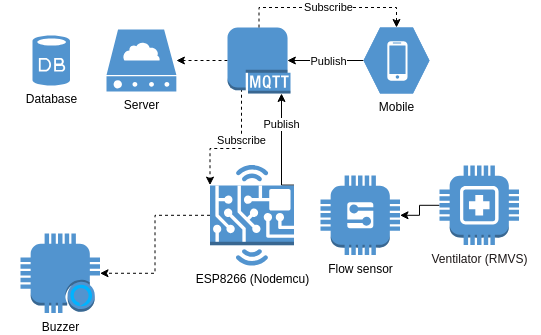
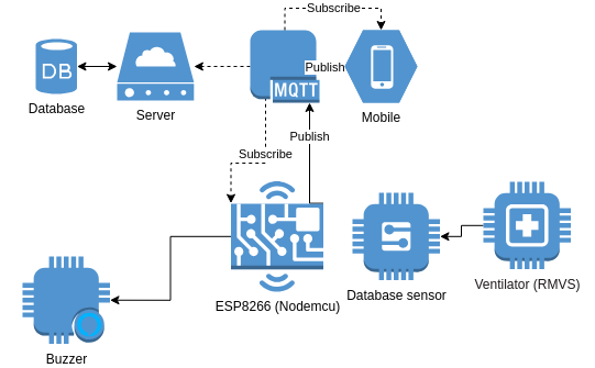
+ <mxCell id="12" style="edgeStyle=orthogonalEdgeStyle;rounded=0;orthogonalLoop=1;jettySize=auto;html=1;entryX=1;entryY=0.5;entryDx=0;entryDy=0;entryPerimeter=0;startArrow=classic;startFill=1;" parent="1" source="13" target="14" edge="1"><mxGeometry relative="1" as="geometry" /></mxCell>
- <mxCell id="17" value="Mobile" style="verticalLabelPosition=bottom;html=1;strokeColor=#ffffff;verticalAlign=top;align=center;points=[[0,0.5,0],[0.125,0.25,0],[0.25,0,0],[0.5,0,0],[0.75,0,0],[0.875,0.25,0],[1,0.5,0],[0.875,0.75,0],[0.75,1,0],[0.5,1,0],[0.125,0.75,0]];pointerEvents=1;shape=mxgraph.cisco_safe.compositeIcon;bgIcon=mxgraph.cisco_safe.design.blank_device;resIcon=mxgraph.cisco_safe.design.mobile_device;fillColor=#5294CF;" vertex="1" parent="1"><mxGeometry x="363" y="20" width="66" height="66" as="geometry" /></mxCell>
+ <mxCell id="17" value="Mobile" style="verticalLabelPosition=bottom;html=1;strokeColor=#ffffff;verticalAlign=top;align=center;points=[[0,0.5,0],[0.125,0.25,0],[0.25,0,0],[0.5,0,0],[0.75,0,0],[0.875,0.25,0],[1,0.5,0],[0.875,0.75,0],[0.75,1,0],[0.5,1,0],[0.125,0.75,0]];pointerEvents=1;shape=mxgraph.cisco_safe.compositeIcon;bgIcon=mxgraph.cisco_safe.design.blank_device;resIcon=mxgraph.cisco_safe.design.mobile_device;fillColor=#5294CF;" vertex="1" parent="1"><mxGeometry x="313" y="20" width="66" height="66" as="geometry" /></mxCell>
- <mxCell id="6" style="edgeStyle=orthogonalEdgeStyle;rounded=0;orthogonalLoop=1;jettySize=auto;html=1;entryX=1;entryY=0.5;entryDx=0;entryDy=0;entryPerimeter=0;dashed=1;" parent="1" source="7" target="9" edge="1"><mxGeometry relative="1" as="geometry" /></mxCell>
+ <mxCell id="6" style="edgeStyle=orthogonalEdgeStyle;rounded=0;orthogonalLoop=1;jettySize=auto;html=1;entryX=1;entryY=0.5;entryDx=0;entryDy=0;entryPerimeter=0;dashed=0;" parent="1" source="7" target="9" edge="1"><mxGeometry relative="1" as="geometry" /></mxCell>
- <mxCell id="8" value="Flow sensor" style="outlineConnect=0;dashed=0;verticalLabelPosition=bottom;verticalAlign=top;align=center;html=1;shape=mxgraph.aws3.generic;fillColor=#5294CF;gradientColor=none;" parent="1" vertex="1"><mxGeometry x="320" y="168" width="79.5" height="79.5" as="geometry" /></mxCell>
+ <mxCell id="8" value="Database sensor" style="outlineConnect=0;dashed=0;verticalLabelPosition=bottom;verticalAlign=top;align=center;html=1;shape=mxgraph.aws3.generic;fillColor=#5294CF;gradientColor=none;" parent="1" vertex="1"><mxGeometry x="320" y="168" width="79.5" height="79.5" as="geometry" /></mxCell>
